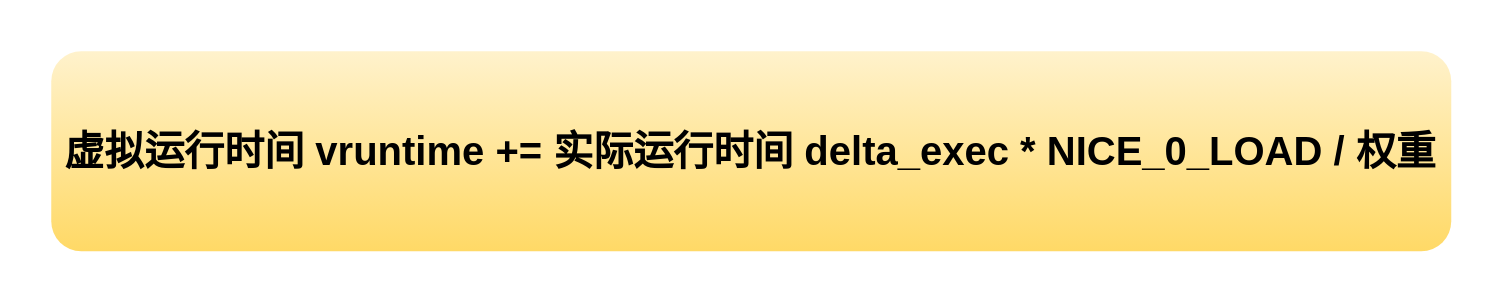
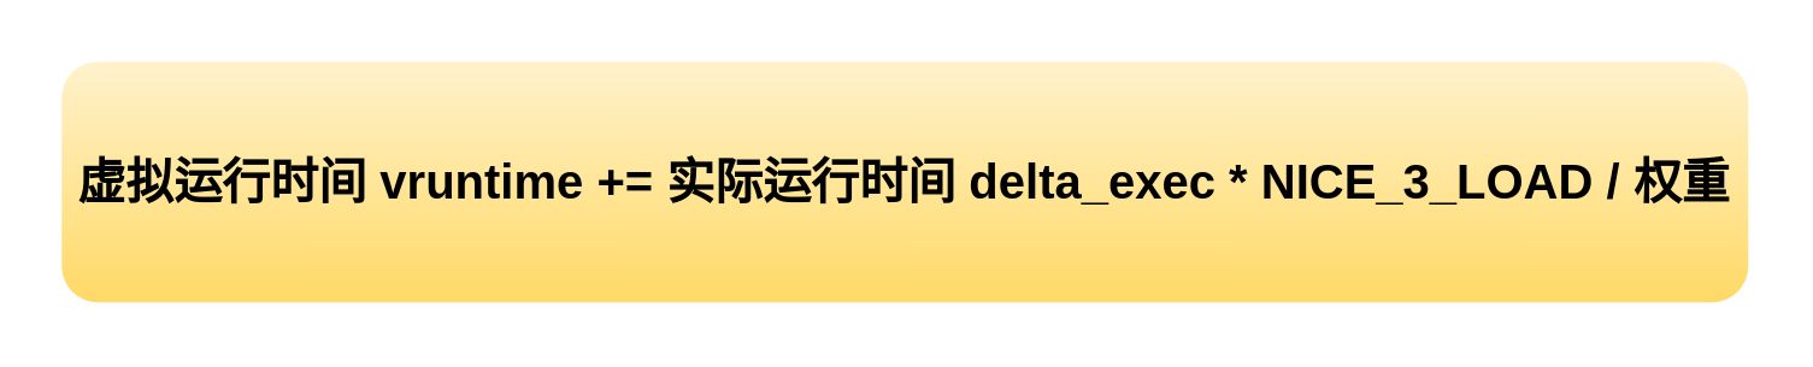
- <mxCell id="2" value="虚拟运行时间 vruntime += 实际运行时间 delta_exec * NICE_0_LOAD / 权重" style="rounded=1;whiteSpace=wrap;html=1;fontSize=16;fillColor=#fff2cc;fontStyle=1;gradientColor=#ffd966;strokeColor=none;" vertex="1" parent="1"><mxGeometry x="20" y="20" width="560" height="80" as="geometry" /></mxCell>
+ <mxCell id="2" value="虚拟运行时间 vruntime += 实际运行时间 delta_exec * NICE_3_LOAD / 权重" style="rounded=1;whiteSpace=wrap;html=1;fontSize=16;fillColor=#fff2cc;fontStyle=1;gradientColor=#ffd966;strokeColor=none;" vertex="1" parent="1"><mxGeometry x="20" y="20" width="560" height="80" as="geometry" /></mxCell>
